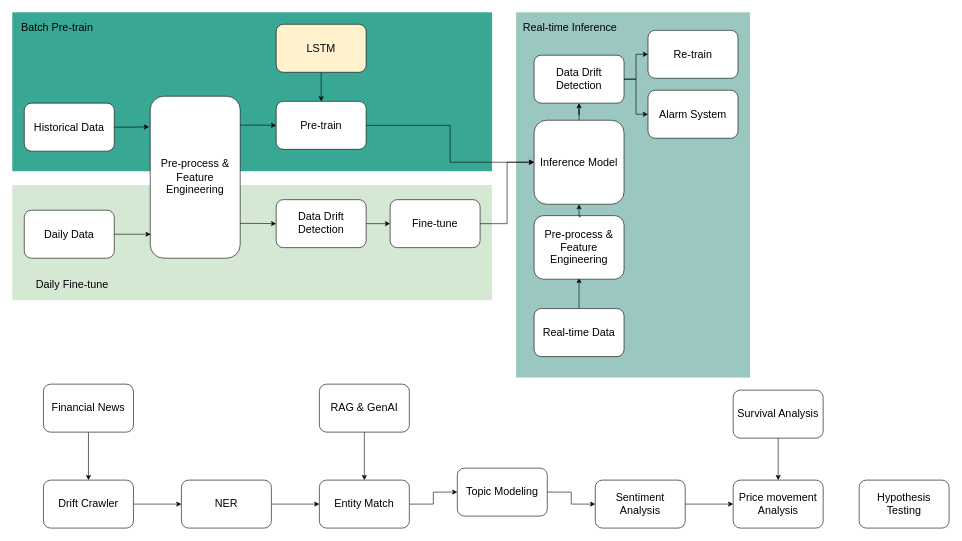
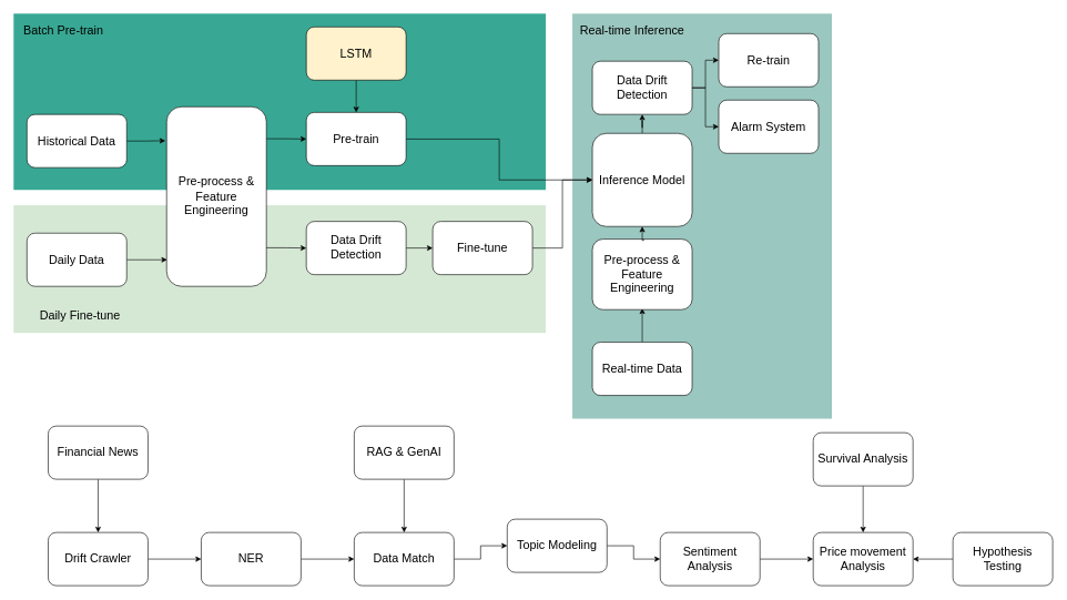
- <mxCell id="40" value="&lt;span style=&quot;font-size: 18px;&quot;&gt;Entity Match&lt;/span&gt;" style="rounded=1;whiteSpace=wrap;html=1;" vertex="1" parent="1"><mxGeometry x="532" y="800" width="150" height="80" as="geometry" /></mxCell>
+ <mxCell id="40" value="&lt;span style=&quot;font-size: 18px;&quot;&gt;Data Match&lt;/span&gt;" style="rounded=1;whiteSpace=wrap;html=1;" vertex="1" parent="1"><mxGeometry x="532" y="800" width="150" height="80" as="geometry" /></mxCell>
+ <mxCell id="50" style="edgeStyle=orthogonalEdgeStyle;rounded=0;orthogonalLoop=1;jettySize=auto;html=1;entryX=1;entryY=0.5;entryDx=0;entryDy=0;" edge="1" parent="1" source="51" target="45"><mxGeometry relative="1" as="geometry" /></mxCell>
